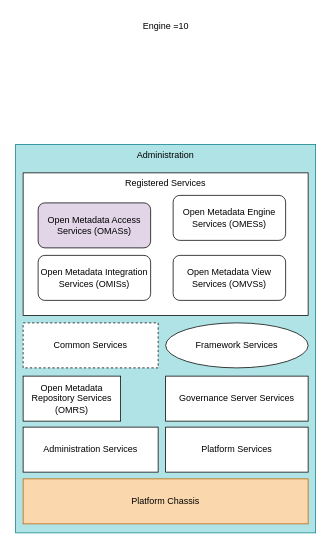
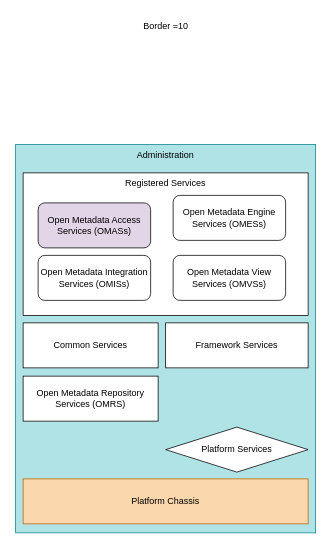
- <mxCell id="14" value="Engine =10" style="text;html=1;align=center;verticalAlign=middle;resizable=0;points=[];autosize=1;strokeColor=none;fillColor=none;" parent="1" vertex="1"><mxGeometry x="180" y="20" width="80" height="30" as="geometry" /></mxCell>
+ <mxCell id="14" value="Border =10" style="text;html=1;align=center;verticalAlign=middle;resizable=0;points=[];autosize=1;strokeColor=none;fillColor=none;" parent="1" vertex="1"><mxGeometry x="180" y="20" width="80" height="30" as="geometry" /></mxCell>
- <mxCell id="15" value="Common Services" style="rounded=0;whiteSpace=wrap;html=1;dashed=1;" parent="1" vertex="1"><mxGeometry x="30" y="430" width="180" height="60" as="geometry" /></mxCell>
+ <mxCell id="15" value="Common Services" style="rounded=0;whiteSpace=wrap;html=1;" parent="1" vertex="1"><mxGeometry x="30" y="430" width="180" height="60" as="geometry" /></mxCell>
- <mxCell id="5" value="Framework Services" style="ellipse;whiteSpace=wrap;html=1;" parent="1" vertex="1"><mxGeometry x="220" y="430" width="190" height="60" as="geometry" /></mxCell>
+ <mxCell id="5" value="Framework Services" style="rounded=0;whiteSpace=wrap;html=1;" parent="1" vertex="1"><mxGeometry x="220" y="430" width="190" height="60" as="geometry" /></mxCell>
- <mxCell id="4" value="Open Metadata Repository Services (OMRS)" style="rounded=0;whiteSpace=wrap;html=1;" parent="1" vertex="1"><mxGeometry x="30" y="501" width="130" height="60" as="geometry" /></mxCell>
+ <mxCell id="4" value="Open Metadata Repository Services (OMRS)" style="rounded=0;whiteSpace=wrap;html=1;" parent="1" vertex="1"><mxGeometry x="30" y="501" width="180" height="60" as="geometry" /></mxCell>
- <mxCell id="6" value="Governance Server Services" style="rounded=0;whiteSpace=wrap;html=1;" parent="1" vertex="1"><mxGeometry x="220" y="501" width="190" height="60" as="geometry" /></mxCell>
- <mxCell id="8" value="Administration Services" style="rounded=0;whiteSpace=wrap;html=1;" parent="1" vertex="1"><mxGeometry x="30" y="569" width="180" height="60" as="geometry" /></mxCell>
- <mxCell id="9" value="Platform Services" style="rounded=0;whiteSpace=wrap;html=1;" parent="1" vertex="1"><mxGeometry x="220" y="569" width="190" height="60" as="geometry" /></mxCell>
+ <mxCell id="9" value="Platform Services" style="rhombus;whiteSpace=wrap;html=1;" parent="1" vertex="1"><mxGeometry x="220" y="569" width="190" height="60" as="geometry" /></mxCell>
